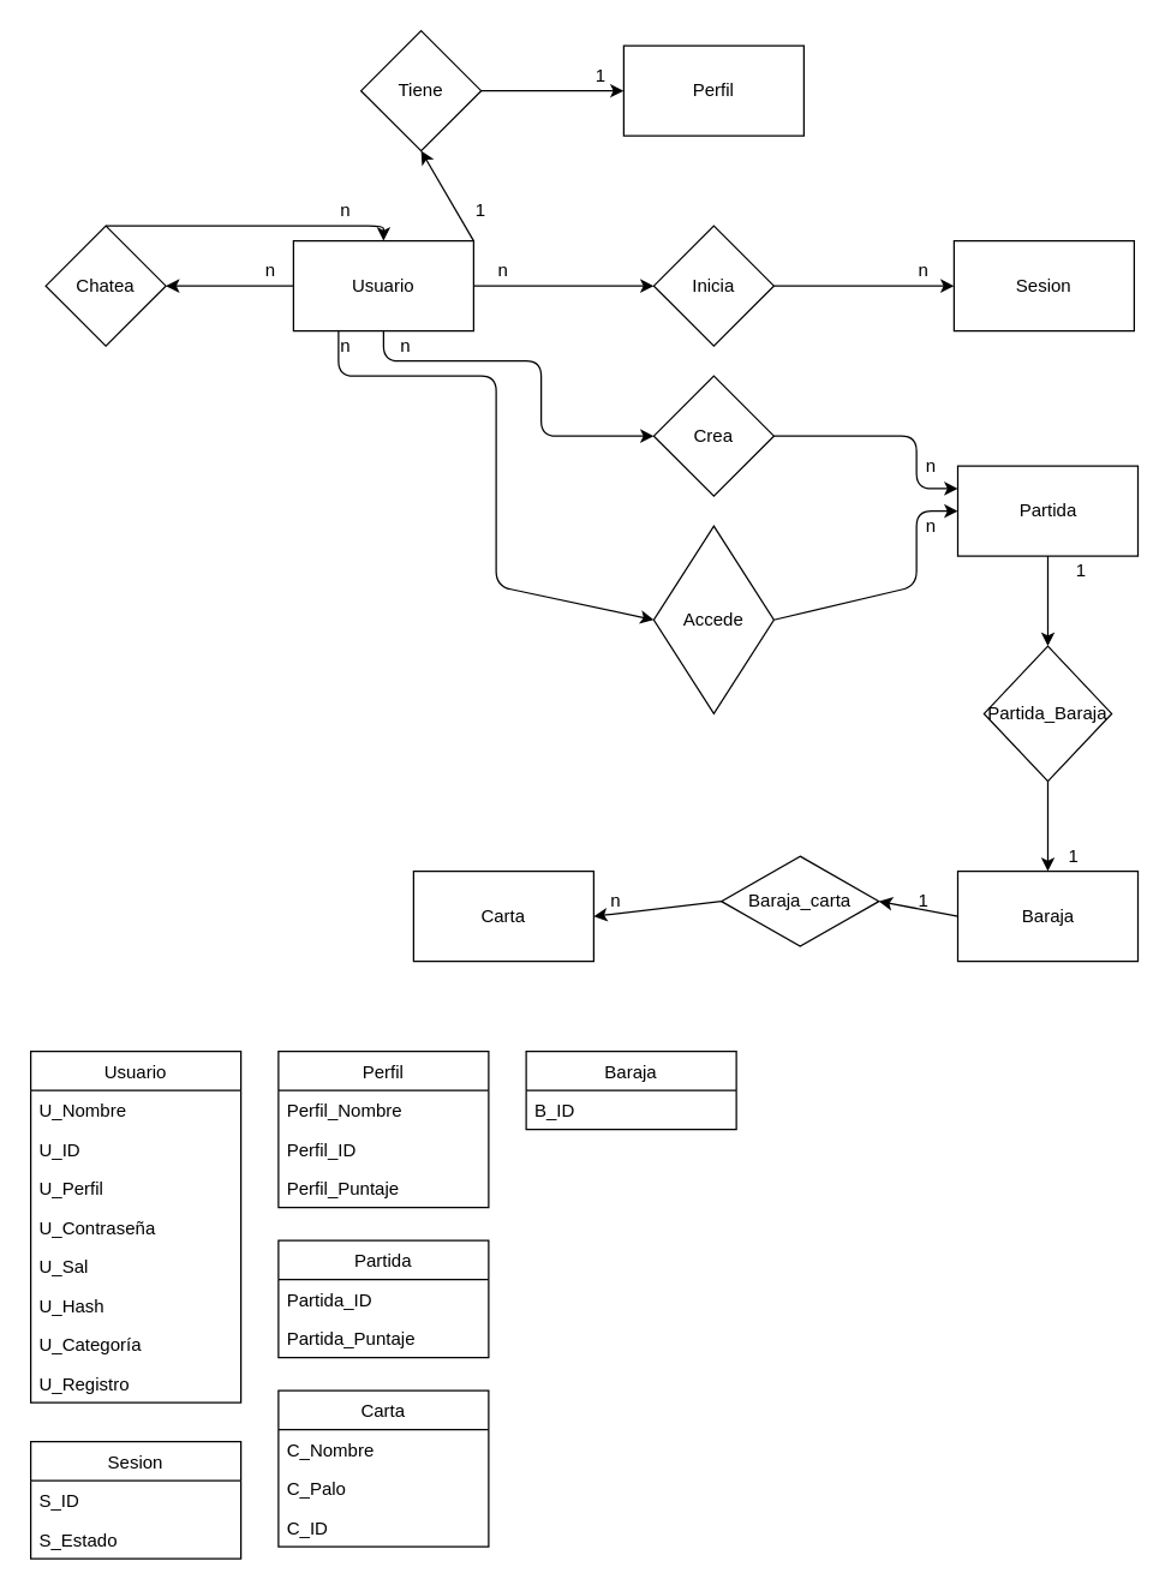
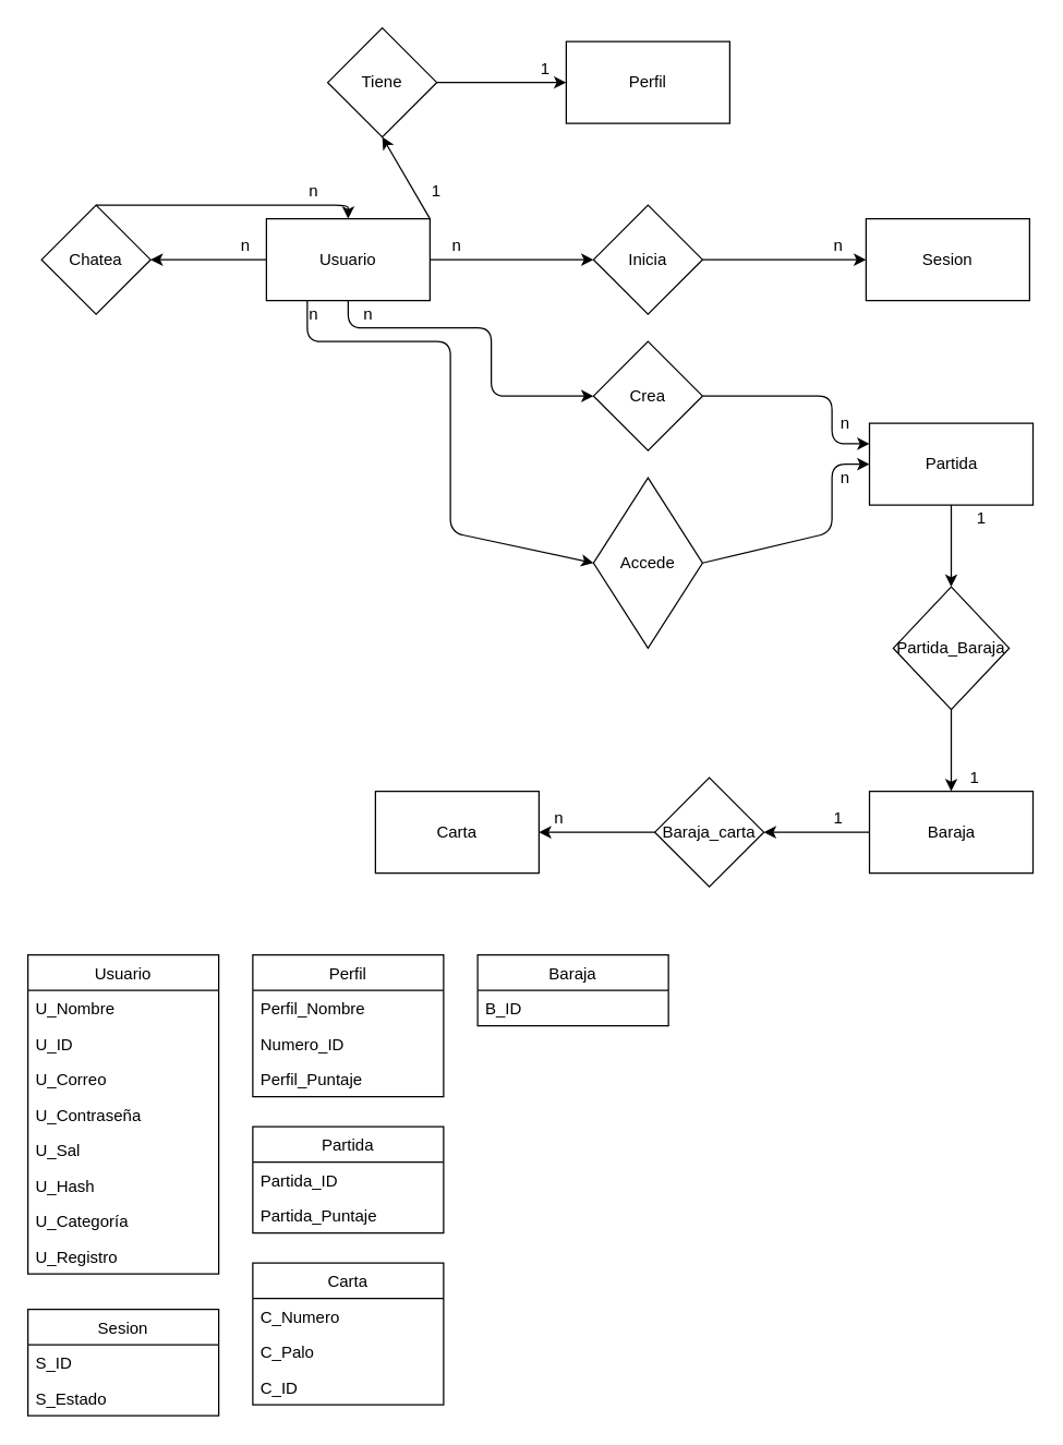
- <mxCell id="30" value="Baraja_carta" style="rhombus;whiteSpace=wrap;html=1;" parent="1" vertex="1"><mxGeometry x="480" y="570" width="105" height="60" as="geometry" /></mxCell>
+ <mxCell id="30" value="Baraja_carta" style="rhombus;whiteSpace=wrap;html=1;" parent="1" vertex="1"><mxGeometry x="480" y="570" width="80" height="80" as="geometry" /></mxCell>
- <mxCell id="57" value="Perfil_ID" style="text;strokeColor=none;fillColor=none;align=left;verticalAlign=top;spacingLeft=4;spacingRight=4;overflow=hidden;rotatable=0;points=[[0,0.5],[1,0.5]];portConstraint=eastwest;" parent="55" vertex="1"><mxGeometry y="52" width="140" height="26" as="geometry" /></mxCell>
+ <mxCell id="57" value="Numero_ID" style="text;strokeColor=none;fillColor=none;align=left;verticalAlign=top;spacingLeft=4;spacingRight=4;overflow=hidden;rotatable=0;points=[[0,0.5],[1,0.5]];portConstraint=eastwest;" parent="55" vertex="1"><mxGeometry y="52" width="140" height="26" as="geometry" /></mxCell>
- <mxCell id="46" value="U_Perfil" style="text;strokeColor=none;fillColor=none;align=left;verticalAlign=top;spacingLeft=4;spacingRight=4;overflow=hidden;rotatable=0;points=[[0,0.5],[1,0.5]];portConstraint=eastwest;" parent="43" vertex="1"><mxGeometry y="78" width="140" height="26" as="geometry" /></mxCell>
+ <mxCell id="46" value="U_Correo" style="text;strokeColor=none;fillColor=none;align=left;verticalAlign=top;spacingLeft=4;spacingRight=4;overflow=hidden;rotatable=0;points=[[0,0.5],[1,0.5]];portConstraint=eastwest;" parent="43" vertex="1"><mxGeometry y="78" width="140" height="26" as="geometry" /></mxCell>
- <mxCell id="63" value="C_Nombre" style="text;strokeColor=none;fillColor=none;align=left;verticalAlign=top;spacingLeft=4;spacingRight=4;overflow=hidden;rotatable=0;points=[[0,0.5],[1,0.5]];portConstraint=eastwest;" parent="62" vertex="1"><mxGeometry y="26" width="140" height="26" as="geometry" /></mxCell>
+ <mxCell id="63" value="C_Numero" style="text;strokeColor=none;fillColor=none;align=left;verticalAlign=top;spacingLeft=4;spacingRight=4;overflow=hidden;rotatable=0;points=[[0,0.5],[1,0.5]];portConstraint=eastwest;" parent="62" vertex="1"><mxGeometry y="26" width="140" height="26" as="geometry" /></mxCell>
